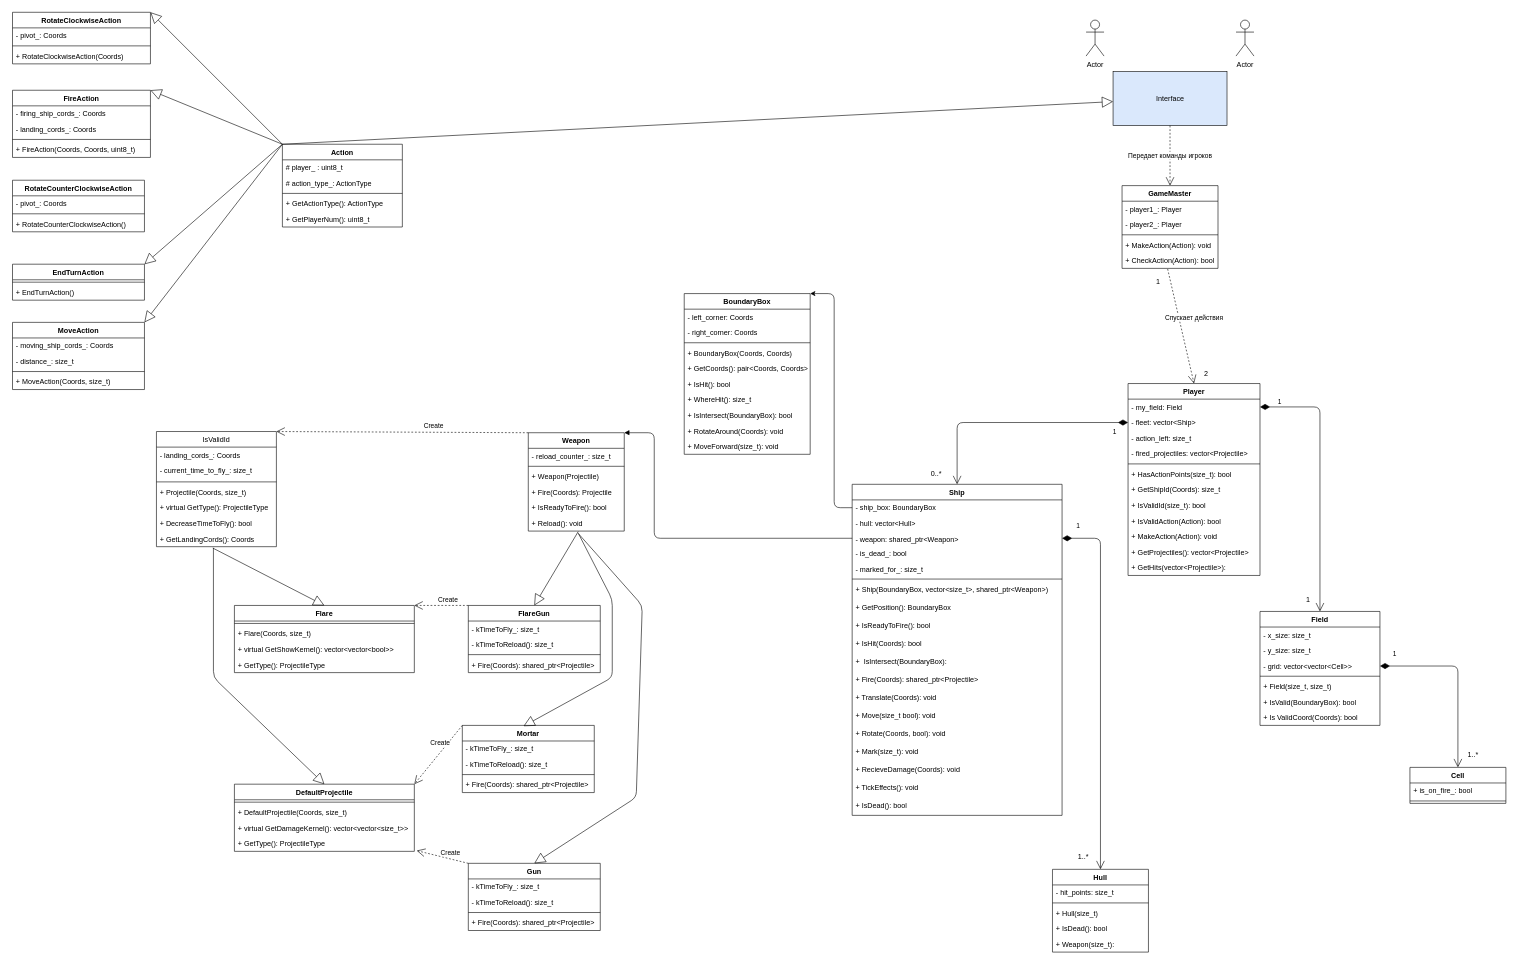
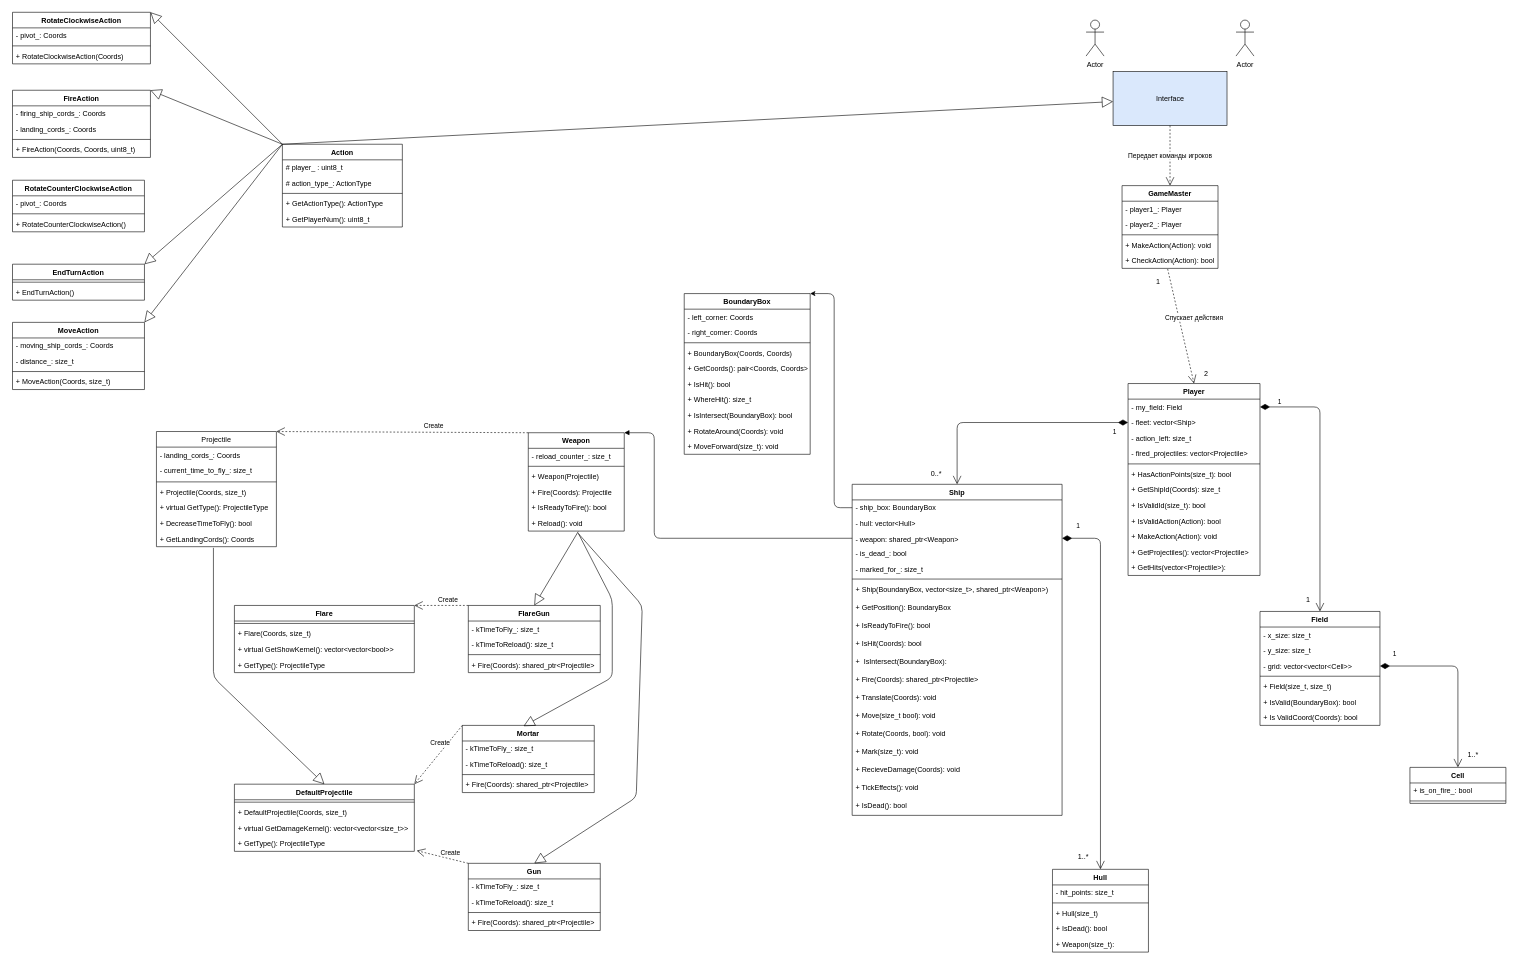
- <mxCell id="50" value="IsValidId" style="swimlane;fontStyle=0;childLayout=stackLayout;horizontal=1;startSize=26;fillColor=none;horizontalStack=0;resizeParent=1;resizeParentMax=0;resizeLast=0;collapsible=1;marginBottom=0;" vertex="1" parent="1"><mxGeometry x="260" y="719" width="200" height="192" as="geometry" /></mxCell>
+ <mxCell id="50" value="Projectile" style="swimlane;fontStyle=0;childLayout=stackLayout;horizontal=1;startSize=26;fillColor=none;horizontalStack=0;resizeParent=1;resizeParentMax=0;resizeLast=0;collapsible=1;marginBottom=0;" vertex="1" parent="1"><mxGeometry x="260" y="719" width="200" height="192" as="geometry" /></mxCell>
- <mxCell id="147" value="" style="endArrow=block;endSize=16;endFill=0;html=1;rounded=1;strokeColor=default;entryX=0.5;entryY=0;entryDx=0;entryDy=0;exitX=0.47;exitY=1.09;exitDx=0;exitDy=0;exitPerimeter=0;" edge="1" parent="1" source="57" target="142"><mxGeometry width="160" relative="1" as="geometry"><mxPoint x="440" y="869" as="sourcePoint" /><mxPoint x="600" y="869" as="targetPoint" /></mxGeometry></mxCell>
